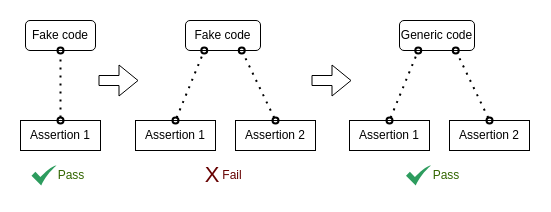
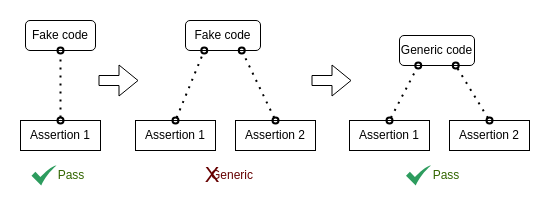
- <mxCell id="13" value="Generic code" style="rounded=1;whiteSpace=wrap;html=1;" parent="1" vertex="1"><mxGeometry x="399" y="20" width="75" height="30" as="geometry" /></mxCell>
+ <mxCell id="13" value="Generic code" style="rounded=1;whiteSpace=wrap;html=1;" parent="1" vertex="1"><mxGeometry x="399" y="35" width="75" height="30" as="geometry" /></mxCell>
- <mxCell id="7" value="Fail" style="text;html=1;align=center;verticalAlign=middle;whiteSpace=wrap;rounded=0;fontColor=#660000;fontStyle=0" parent="1" vertex="1"><mxGeometry x="202" y="160" width="60" height="30" as="geometry" /></mxCell>
+ <mxCell id="7" value="Generic" style="text;html=1;align=center;verticalAlign=middle;whiteSpace=wrap;rounded=0;fontColor=#660000;fontStyle=0" parent="1" vertex="1"><mxGeometry x="202" y="160" width="60" height="30" as="geometry" /></mxCell>
